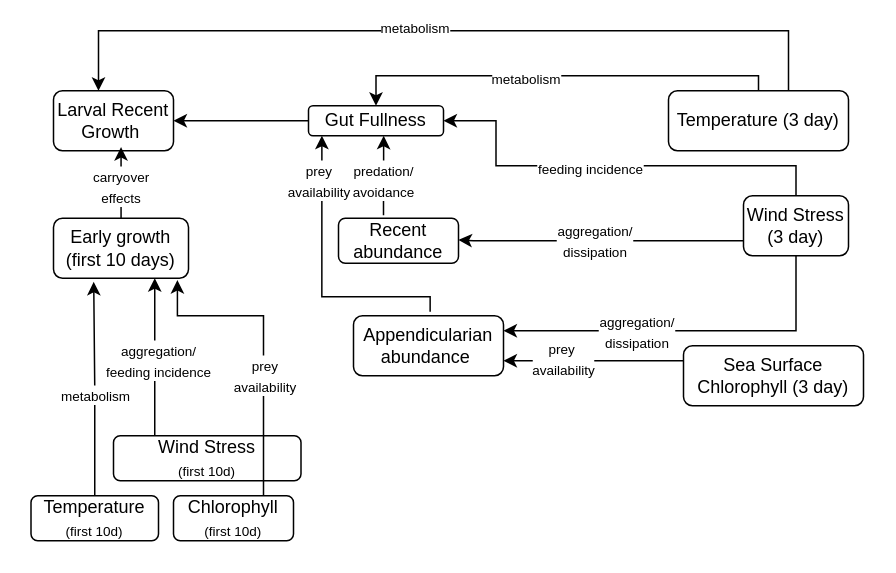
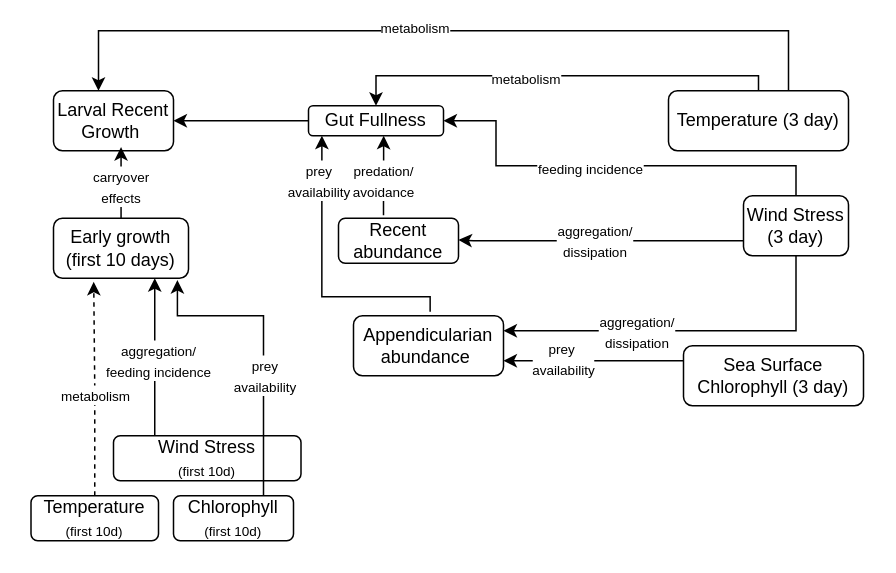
- <mxCell id="9" style="edgeStyle=orthogonalEdgeStyle;rounded=0;orthogonalLoop=1;jettySize=auto;html=1;entryX=0.298;entryY=1.06;entryDx=0;entryDy=0;entryPerimeter=0;" edge="1" parent="1" source="8" target="5"><mxGeometry relative="1" as="geometry" /></mxCell>
+ <mxCell id="9" style="edgeStyle=orthogonalEdgeStyle;rounded=0;orthogonalLoop=1;jettySize=auto;html=1;entryX=0.298;entryY=1.06;entryDx=0;entryDy=0;entryPerimeter=0;dashed=1;" edge="1" parent="1" source="8" target="5"><mxGeometry relative="1" as="geometry" /></mxCell>
